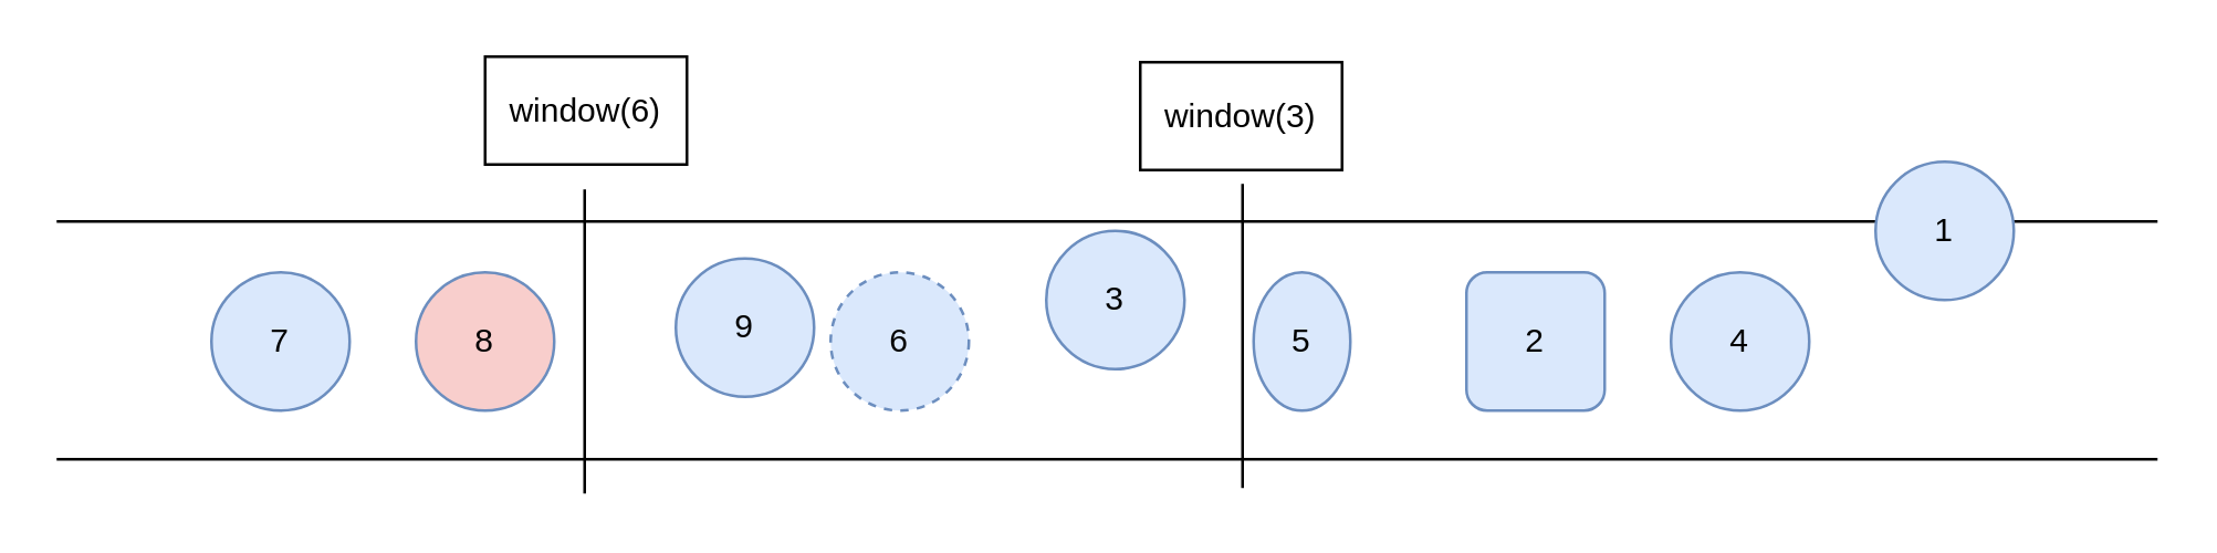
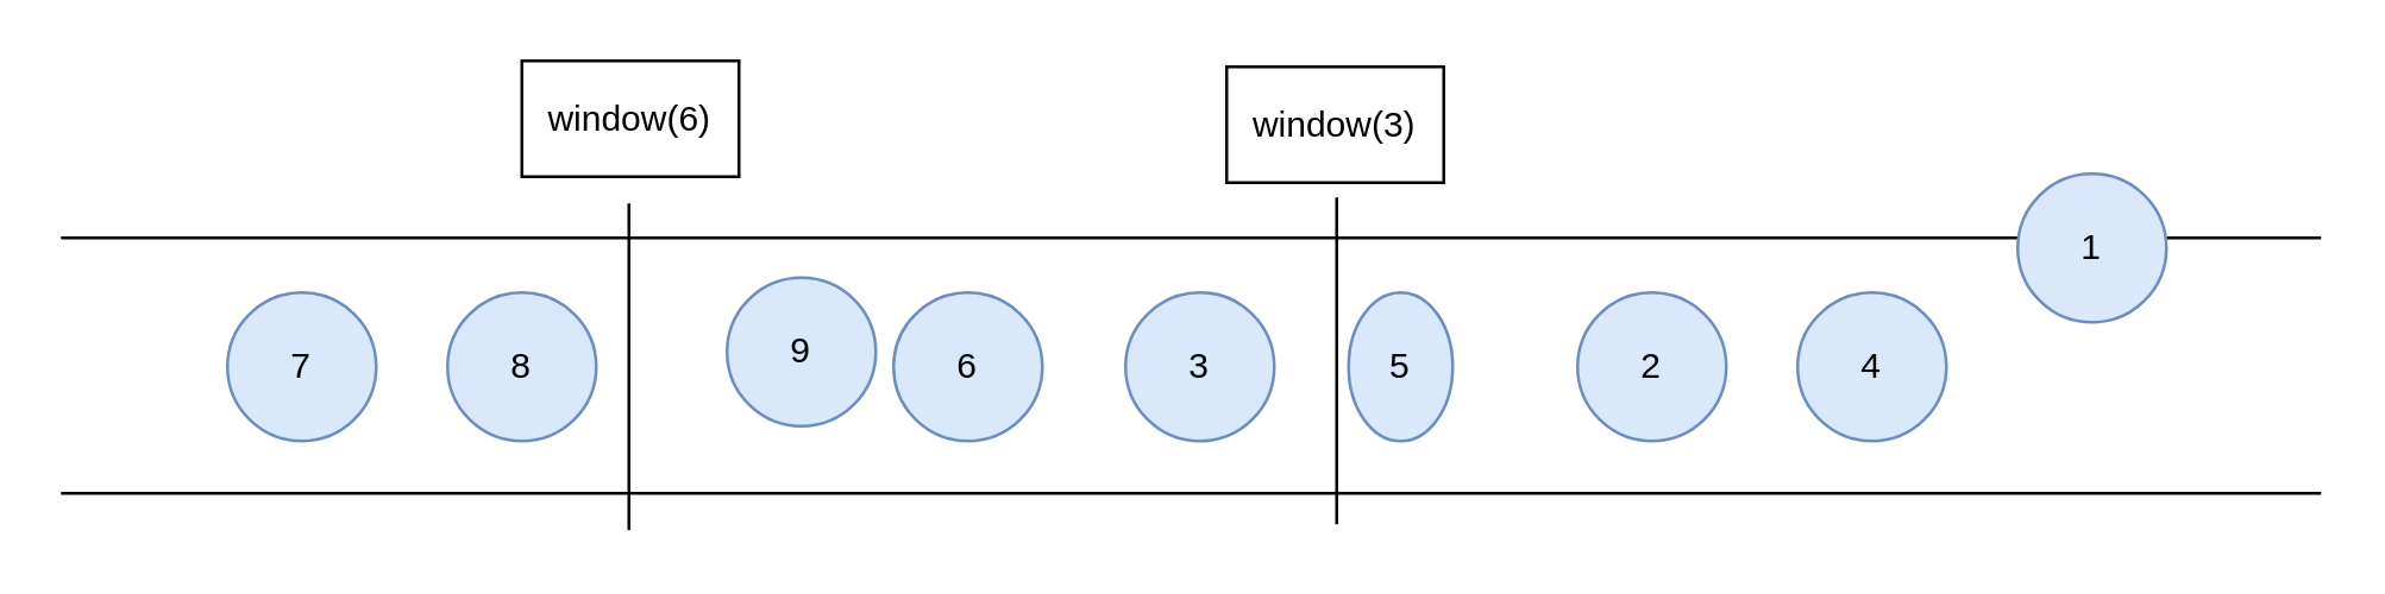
- <mxCell id="8" value="3" style="ellipse;whiteSpace=wrap;html=1;aspect=fixed;fillColor=#dae8fc;strokeColor=#6c8ebf;" vertex="1" parent="1"><mxGeometry x="378" y="83" width="50" height="50" as="geometry" /></mxCell>
+ <mxCell id="8" value="3" style="ellipse;whiteSpace=wrap;html=1;aspect=fixed;fillColor=#dae8fc;strokeColor=#6c8ebf;" vertex="1" parent="1"><mxGeometry x="378" y="98" width="50" height="50" as="geometry" /></mxCell>
- <mxCell id="5" value="8" style="ellipse;whiteSpace=wrap;html=1;aspect=fixed;fillColor=#f8cecc;strokeColor=#6c8ebf;" vertex="1" parent="1"><mxGeometry x="150" y="98" width="50" height="50" as="geometry" /></mxCell>
+ <mxCell id="5" value="8" style="ellipse;whiteSpace=wrap;html=1;aspect=fixed;fillColor=#dae8fc;strokeColor=#6c8ebf;" vertex="1" parent="1"><mxGeometry x="150" y="98" width="50" height="50" as="geometry" /></mxCell>
- <mxCell id="7" value="6" style="ellipse;whiteSpace=wrap;html=1;aspect=fixed;fillColor=#dae8fc;strokeColor=#6c8ebf;dashed=1;" vertex="1" parent="1"><mxGeometry x="300" y="98" width="50" height="50" as="geometry" /></mxCell>
+ <mxCell id="7" value="6" style="ellipse;whiteSpace=wrap;html=1;aspect=fixed;fillColor=#dae8fc;strokeColor=#6c8ebf;" vertex="1" parent="1"><mxGeometry x="300" y="98" width="50" height="50" as="geometry" /></mxCell>
- <mxCell id="10" value="2" style="whiteSpace=wrap;html=1;aspect=fixed;fillColor=#dae8fc;strokeColor=#6c8ebf;rounded=1;" vertex="1" parent="1"><mxGeometry x="530" y="98" width="50" height="50" as="geometry" /></mxCell>
+ <mxCell id="10" value="2" style="ellipse;whiteSpace=wrap;html=1;aspect=fixed;fillColor=#dae8fc;strokeColor=#6c8ebf;" vertex="1" parent="1"><mxGeometry x="530" y="98" width="50" height="50" as="geometry" /></mxCell>
